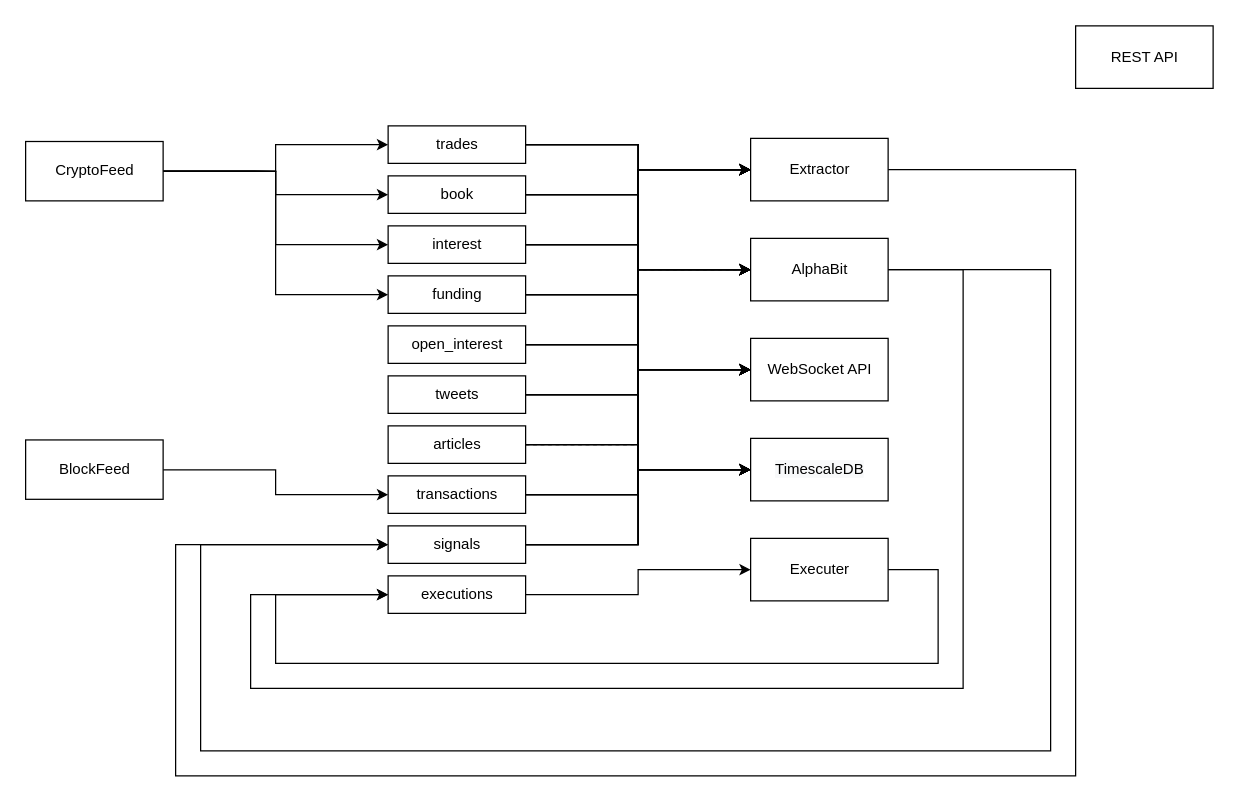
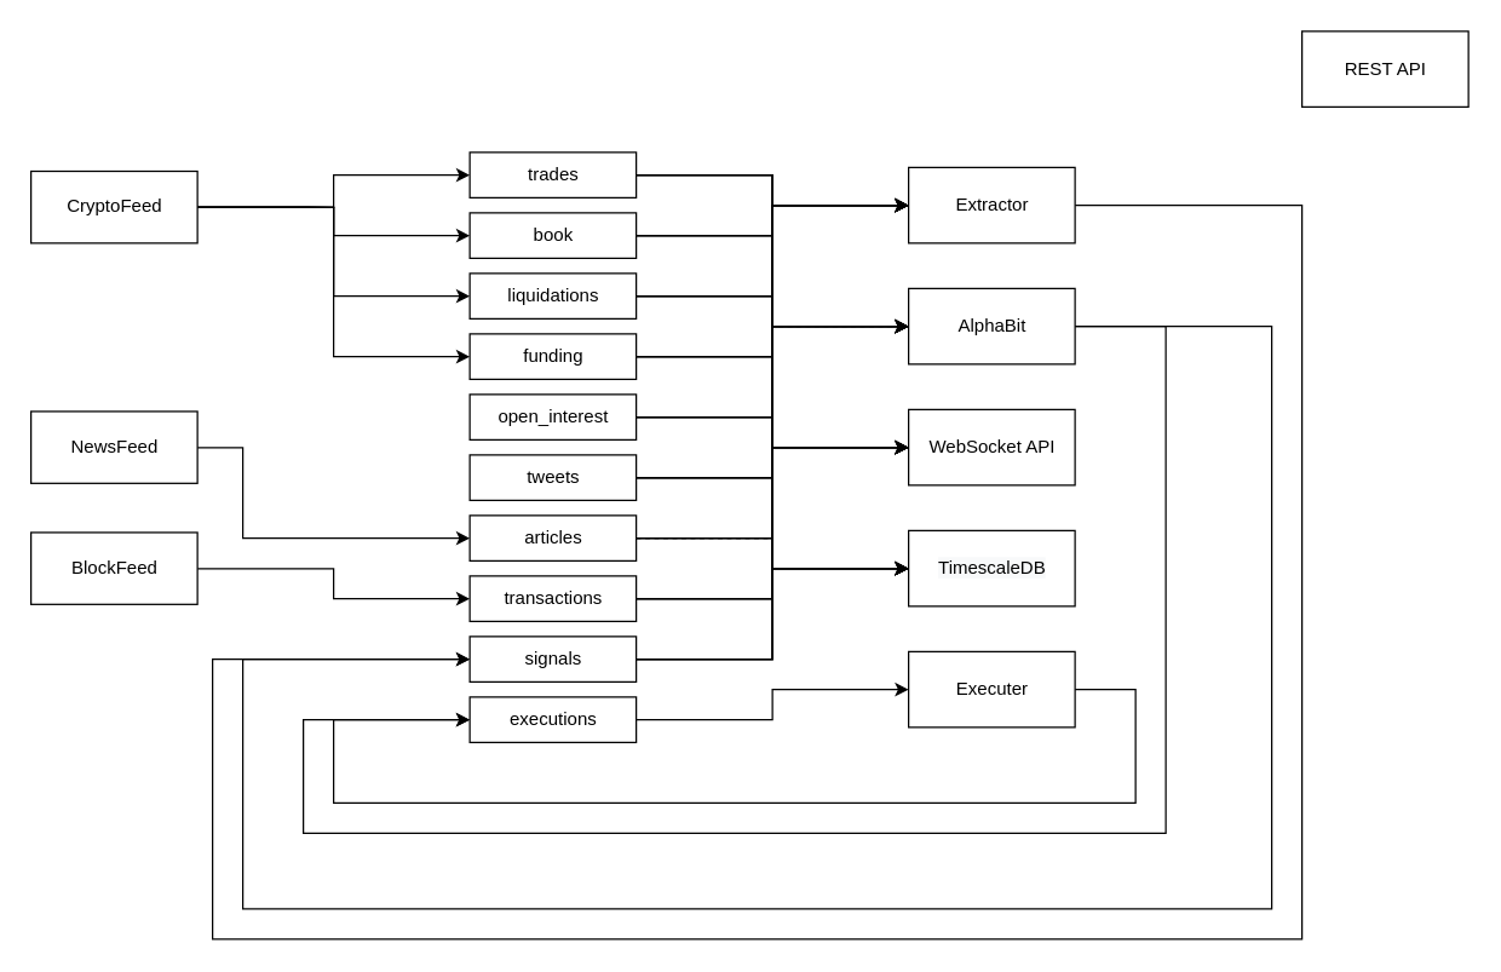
- <mxCell id="61" value="interest" style="html=1;container=0;" vertex="1" parent="54"><mxGeometry y="80" width="110" height="30" as="geometry" /></mxCell>
+ <mxCell id="61" value="liquidations" style="html=1;container=0;" vertex="1" parent="54"><mxGeometry y="80" width="110" height="30" as="geometry" /></mxCell>
+ <mxCell id="50" value="NewsFeed" style="html=1;" vertex="1" parent="1"><mxGeometry x="20" y="271.25" width="110" height="47.5" as="geometry" /></mxCell>
+ <mxCell id="49" value="" style="edgeStyle=orthogonalEdgeStyle;rounded=0;orthogonalLoop=1;jettySize=auto;html=1;entryX=0;entryY=0.5;entryDx=0;entryDy=0;" edge="1" parent="1" source="50" target="57"><mxGeometry relative="1" as="geometry"><Array as="points"><mxPoint x="160" y="295" /><mxPoint x="160" y="355" /></Array></mxGeometry></mxCell>
